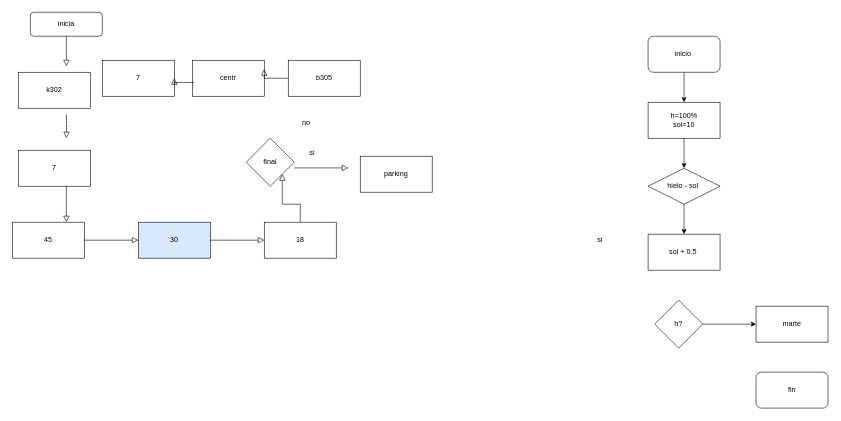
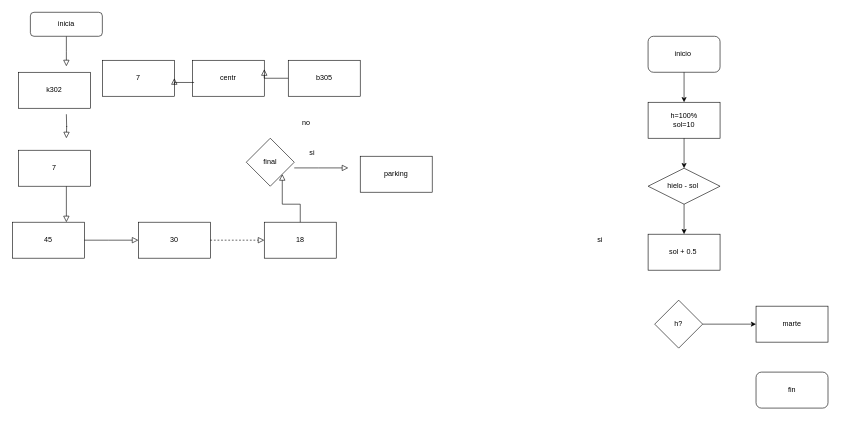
- <mxCell id="9" value="30" style="rounded=0;whiteSpace=wrap;html=1;fillColor=#dae8fc;" vertex="1" parent="1"><mxGeometry x="230" y="370" width="120" height="60" as="geometry" /></mxCell>
+ <mxCell id="9" value="30" style="rounded=0;whiteSpace=wrap;html=1;" vertex="1" parent="1"><mxGeometry x="230" y="370" width="120" height="60" as="geometry" /></mxCell>
- <mxCell id="12" value="" style="rounded=0;html=1;jettySize=auto;orthogonalLoop=1;fontSize=11;endArrow=block;endFill=0;endSize=8;strokeWidth=1;shadow=0;labelBackgroundColor=none;edgeStyle=orthogonalEdgeStyle;entryX=0;entryY=0.5;entryDx=0;entryDy=0;exitX=1;exitY=0.5;exitDx=0;exitDy=0;" edge="1" parent="1" source="9" target="10"><mxGeometry relative="1" as="geometry"><mxPoint x="150" y="410" as="sourcePoint" /><mxPoint x="240" y="410" as="targetPoint" /><Array as="points"><mxPoint x="390" y="400" /><mxPoint x="390" y="400" /></Array></mxGeometry></mxCell>
+ <mxCell id="12" value="" style="rounded=0;html=1;jettySize=auto;orthogonalLoop=1;fontSize=11;endArrow=block;endFill=0;endSize=8;strokeWidth=1;shadow=0;labelBackgroundColor=none;edgeStyle=orthogonalEdgeStyle;entryX=0;entryY=0.5;entryDx=0;entryDy=0;exitX=1;exitY=0.5;exitDx=0;exitDy=0;dashed=1;" edge="1" parent="1" source="9" target="10"><mxGeometry relative="1" as="geometry"><mxPoint x="150" y="410" as="sourcePoint" /><mxPoint x="240" y="410" as="targetPoint" /><Array as="points"><mxPoint x="390" y="400" /><mxPoint x="390" y="400" /></Array></mxGeometry></mxCell>
